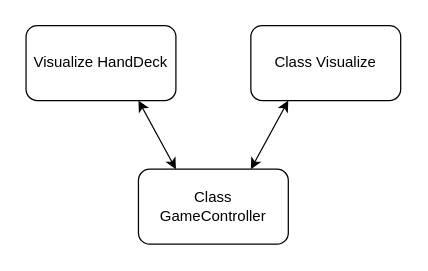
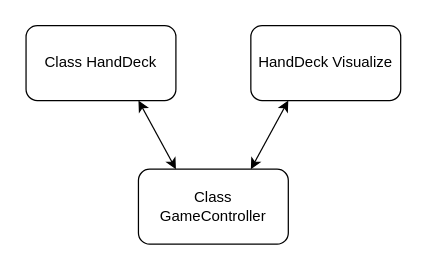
- <mxCell id="2" value="Visualize HandDeck" style="rounded=1;whiteSpace=wrap;html=1;" vertex="1" parent="1"><mxGeometry x="20" y="20" width="120" height="60" as="geometry" /></mxCell>
+ <mxCell id="2" value="Class HandDeck" style="rounded=1;whiteSpace=wrap;html=1;" vertex="1" parent="1"><mxGeometry x="20" y="20" width="120" height="60" as="geometry" /></mxCell>
- <mxCell id="3" value="Class Visualize" style="rounded=1;whiteSpace=wrap;html=1;" vertex="1" parent="1"><mxGeometry x="200" y="20" width="120" height="60" as="geometry" /></mxCell>
+ <mxCell id="3" value="HandDeck Visualize" style="rounded=1;whiteSpace=wrap;html=1;" vertex="1" parent="1"><mxGeometry x="200" y="20" width="120" height="60" as="geometry" /></mxCell>
